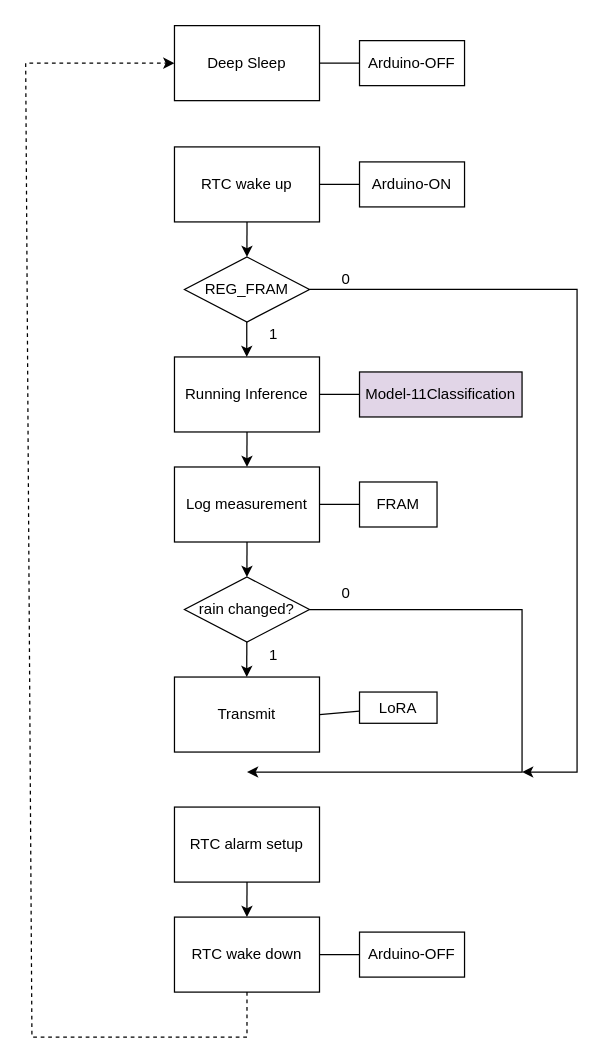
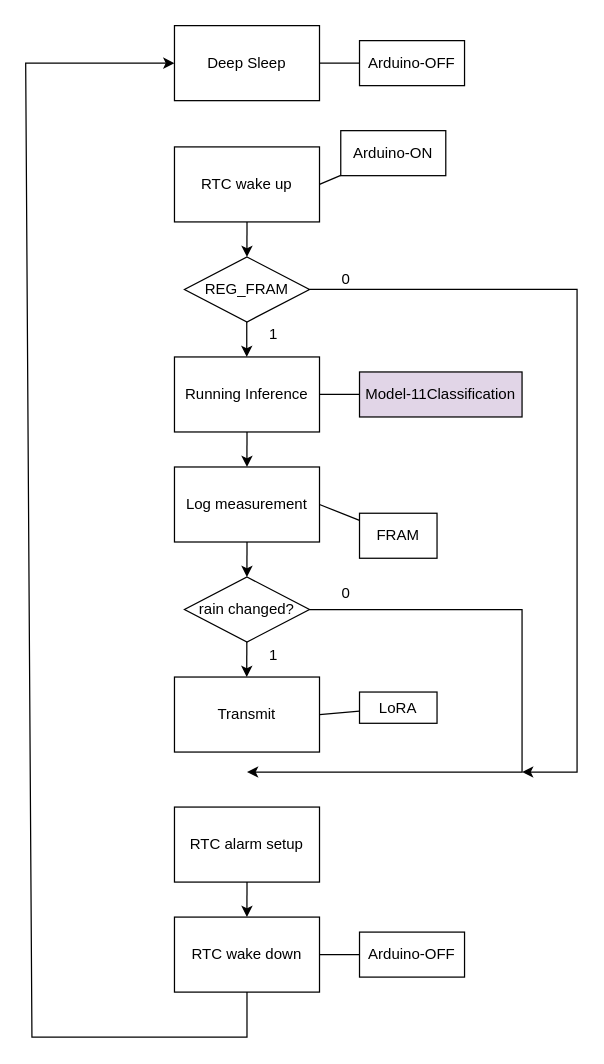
- <mxCell id="5" value="Arduino-ON" style="rounded=0;whiteSpace=wrap;html=1;" vertex="1" parent="1"><mxGeometry x="287" y="129" width="84" height="36" as="geometry" /></mxCell>
+ <mxCell id="5" value="Arduino-ON" style="rounded=0;whiteSpace=wrap;html=1;" vertex="1" parent="1"><mxGeometry x="272" y="104" width="84" height="36" as="geometry" /></mxCell>
- <mxCell id="18" value="FRAM" style="rounded=0;whiteSpace=wrap;html=1;" vertex="1" parent="1"><mxGeometry x="287" y="385" width="62" height="36" as="geometry" /></mxCell>
+ <mxCell id="18" value="FRAM" style="rounded=0;whiteSpace=wrap;html=1;" vertex="1" parent="1"><mxGeometry x="287" y="410" width="62" height="36" as="geometry" /></mxCell>
- <mxCell id="34" value="" style="endArrow=classic;html=1;rounded=0;exitX=0.5;exitY=1;exitDx=0;exitDy=0;entryX=0;entryY=0.5;entryDx=0;entryDy=0;dashed=1;" edge="1" parent="1" source="30" target="35"><mxGeometry width="50" height="50" relative="1" as="geometry"><mxPoint x="61" y="911" as="sourcePoint" /><mxPoint x="137" y="33" as="targetPoint" /><Array as="points"><mxPoint x="197" y="829" /><mxPoint x="25" y="829" /><mxPoint x="20" y="50" /></Array></mxGeometry></mxCell>
+ <mxCell id="34" value="" style="endArrow=classic;html=1;rounded=0;exitX=0.5;exitY=1;exitDx=0;exitDy=0;entryX=0;entryY=0.5;entryDx=0;entryDy=0;" edge="1" parent="1" source="30" target="35"><mxGeometry width="50" height="50" relative="1" as="geometry"><mxPoint x="61" y="911" as="sourcePoint" /><mxPoint x="137" y="33" as="targetPoint" /><Array as="points"><mxPoint x="197" y="829" /><mxPoint x="25" y="829" /><mxPoint x="20" y="50" /></Array></mxGeometry></mxCell>
